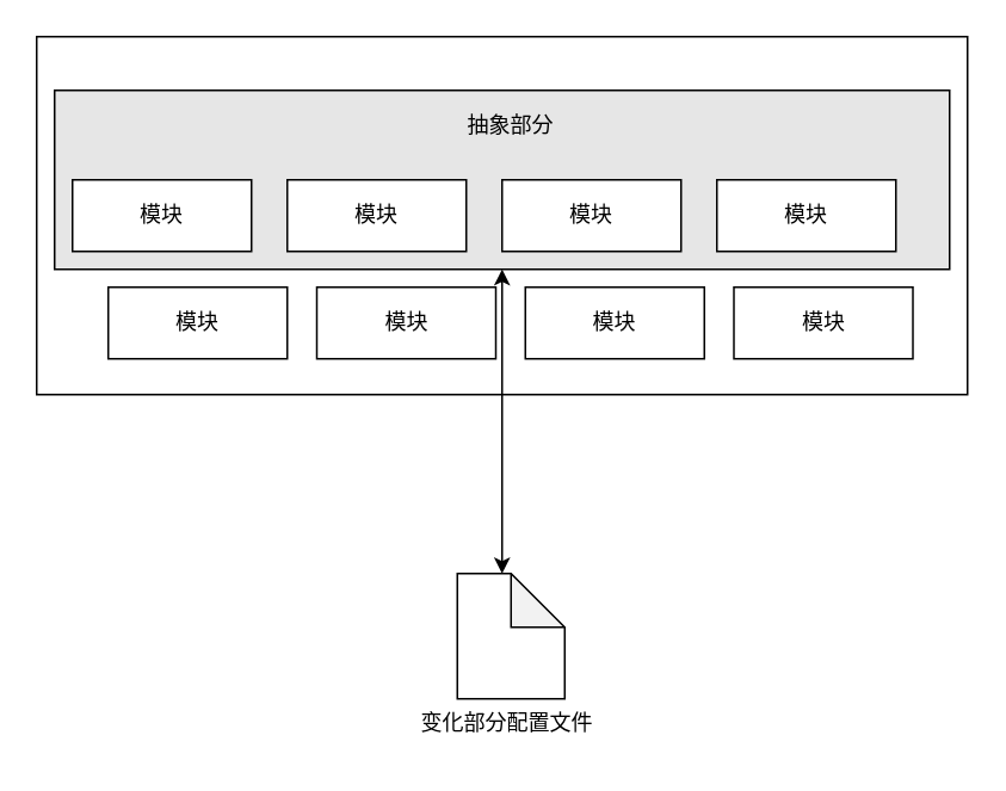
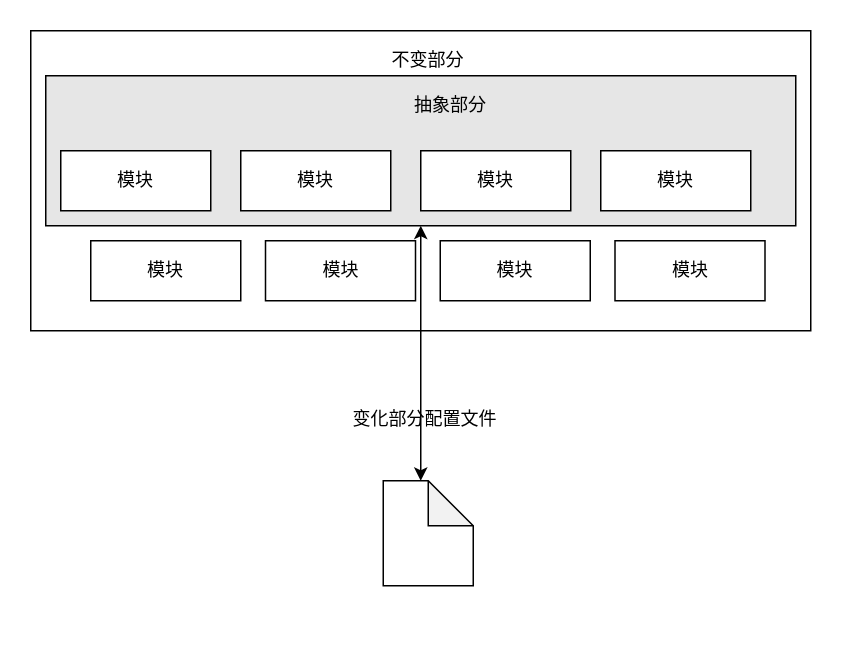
+ <mxCell id="8" value="不变部分" style="text;html=1;strokeColor=none;fillColor=none;align=center;verticalAlign=middle;whiteSpace=wrap;rounded=0;" parent="1" vertex="1"><mxGeometry x="250" y="30" width="70" height="20" as="geometry" /></mxCell>
- <mxCell id="9" value="抽象部分" style="text;html=1;strokeColor=none;fillColor=none;align=center;verticalAlign=middle;whiteSpace=wrap;rounded=0;" parent="1" vertex="1"><mxGeometry x="250" y="60" width="70" height="20" as="geometry" /></mxCell>
+ <mxCell id="9" value="抽象部分" style="text;html=1;strokeColor=none;fillColor=none;align=center;verticalAlign=middle;whiteSpace=wrap;rounded=0;" parent="1" vertex="1"><mxGeometry x="265" y="60" width="70" height="20" as="geometry" /></mxCell>
- <mxCell id="16" value="变化部分配置文件" style="text;html=1;" parent="1" vertex="1"><mxGeometry x="233" y="390" width="120" height="30" as="geometry" /></mxCell>
+ <mxCell id="16" value="变化部分配置文件" style="text;html=1;" parent="1" vertex="1"><mxGeometry x="233" y="265" width="120" height="30" as="geometry" /></mxCell>
